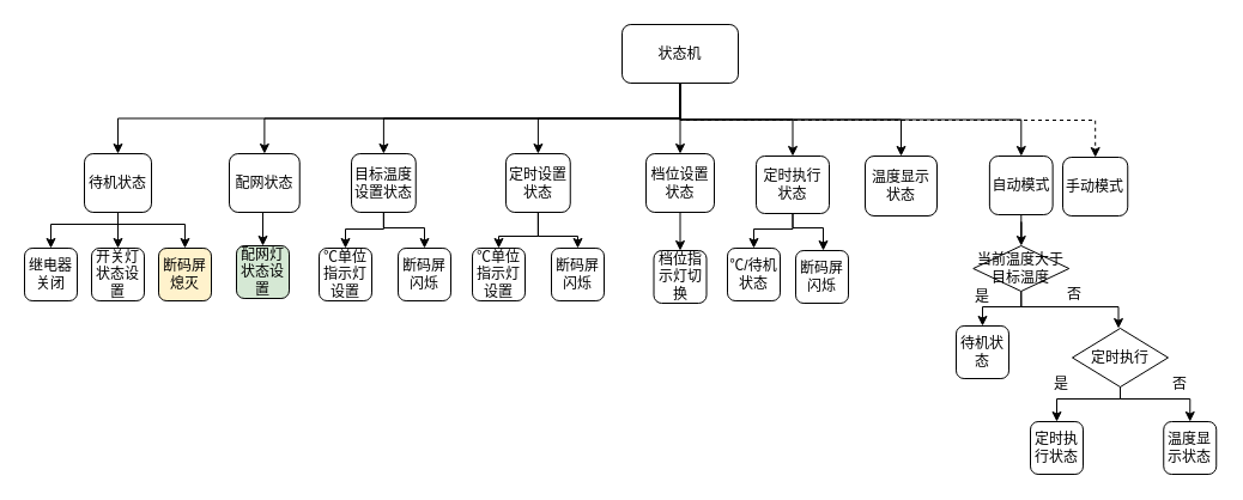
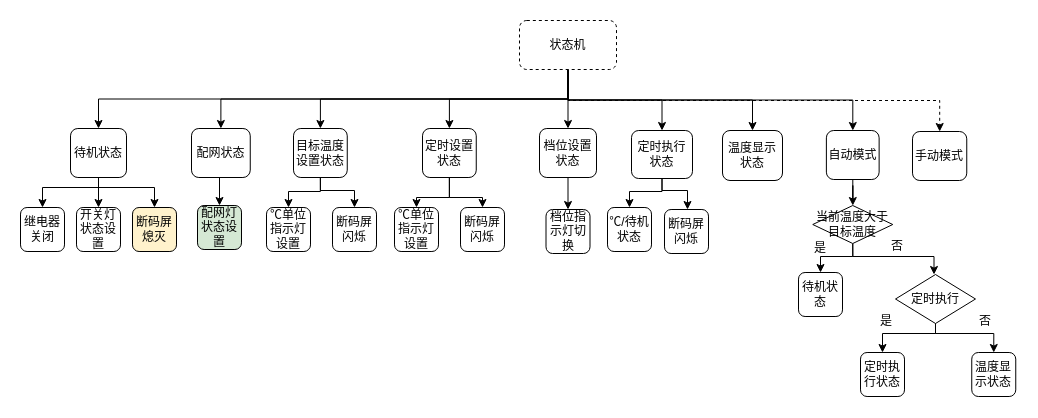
- <mxCell id="11" value="状态机" style="rounded=1;whiteSpace=wrap;html=1;" vertex="1" parent="1"><mxGeometry x="519" y="20" width="97" height="49" as="geometry" /></mxCell>
+ <mxCell id="11" value="状态机" style="rounded=1;whiteSpace=wrap;html=1;dashed=1;" vertex="1" parent="1"><mxGeometry x="519" y="20" width="97" height="49" as="geometry" /></mxCell>
- <mxCell id="23" value="手动模式" style="rounded=1;whiteSpace=wrap;html=1;" vertex="1" parent="1"><mxGeometry x="887" y="131" width="54.25" height="49" as="geometry" /></mxCell>
+ <mxCell id="23" value="手动模式" style="rounded=1;whiteSpace=wrap;html=1;" vertex="1" parent="1"><mxGeometry x="912" y="131" width="54.25" height="49" as="geometry" /></mxCell>
